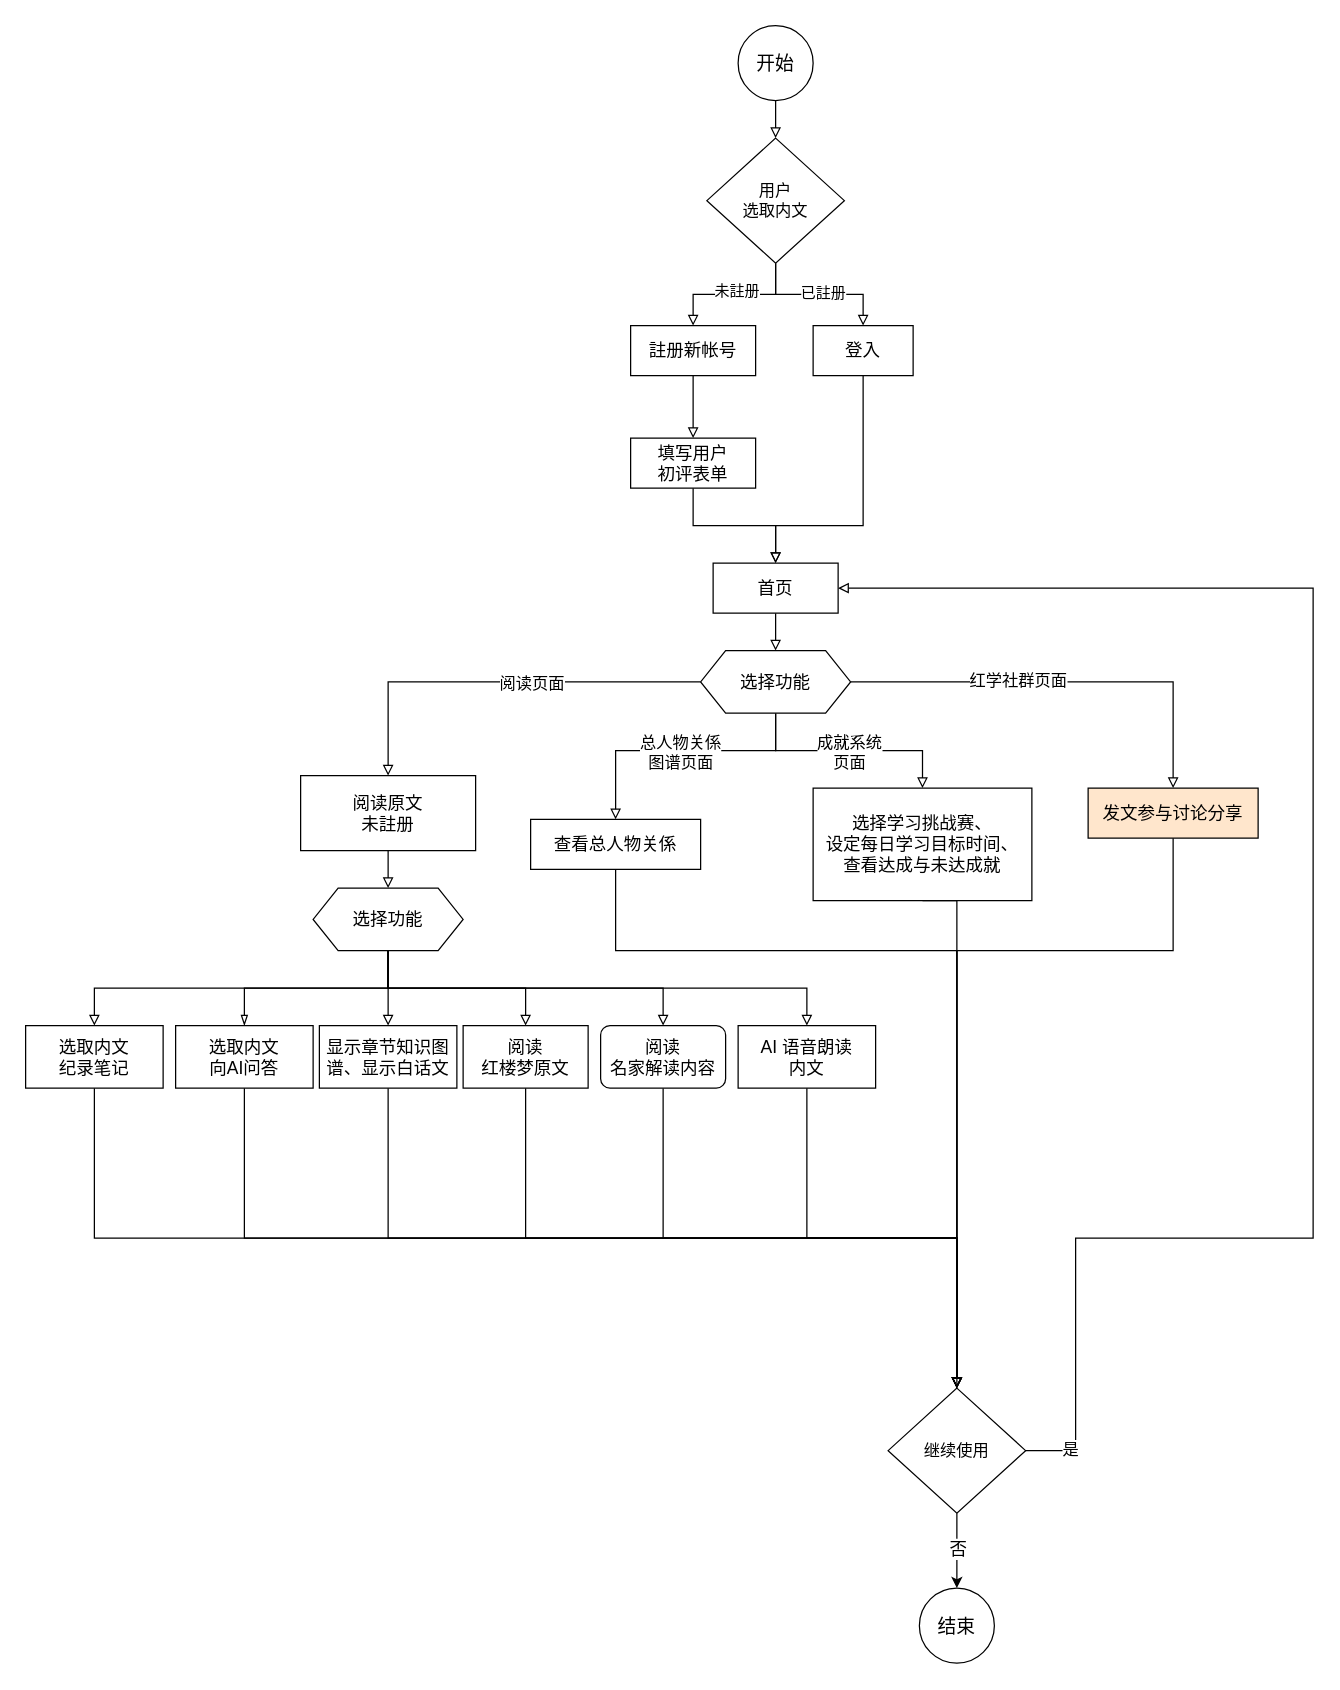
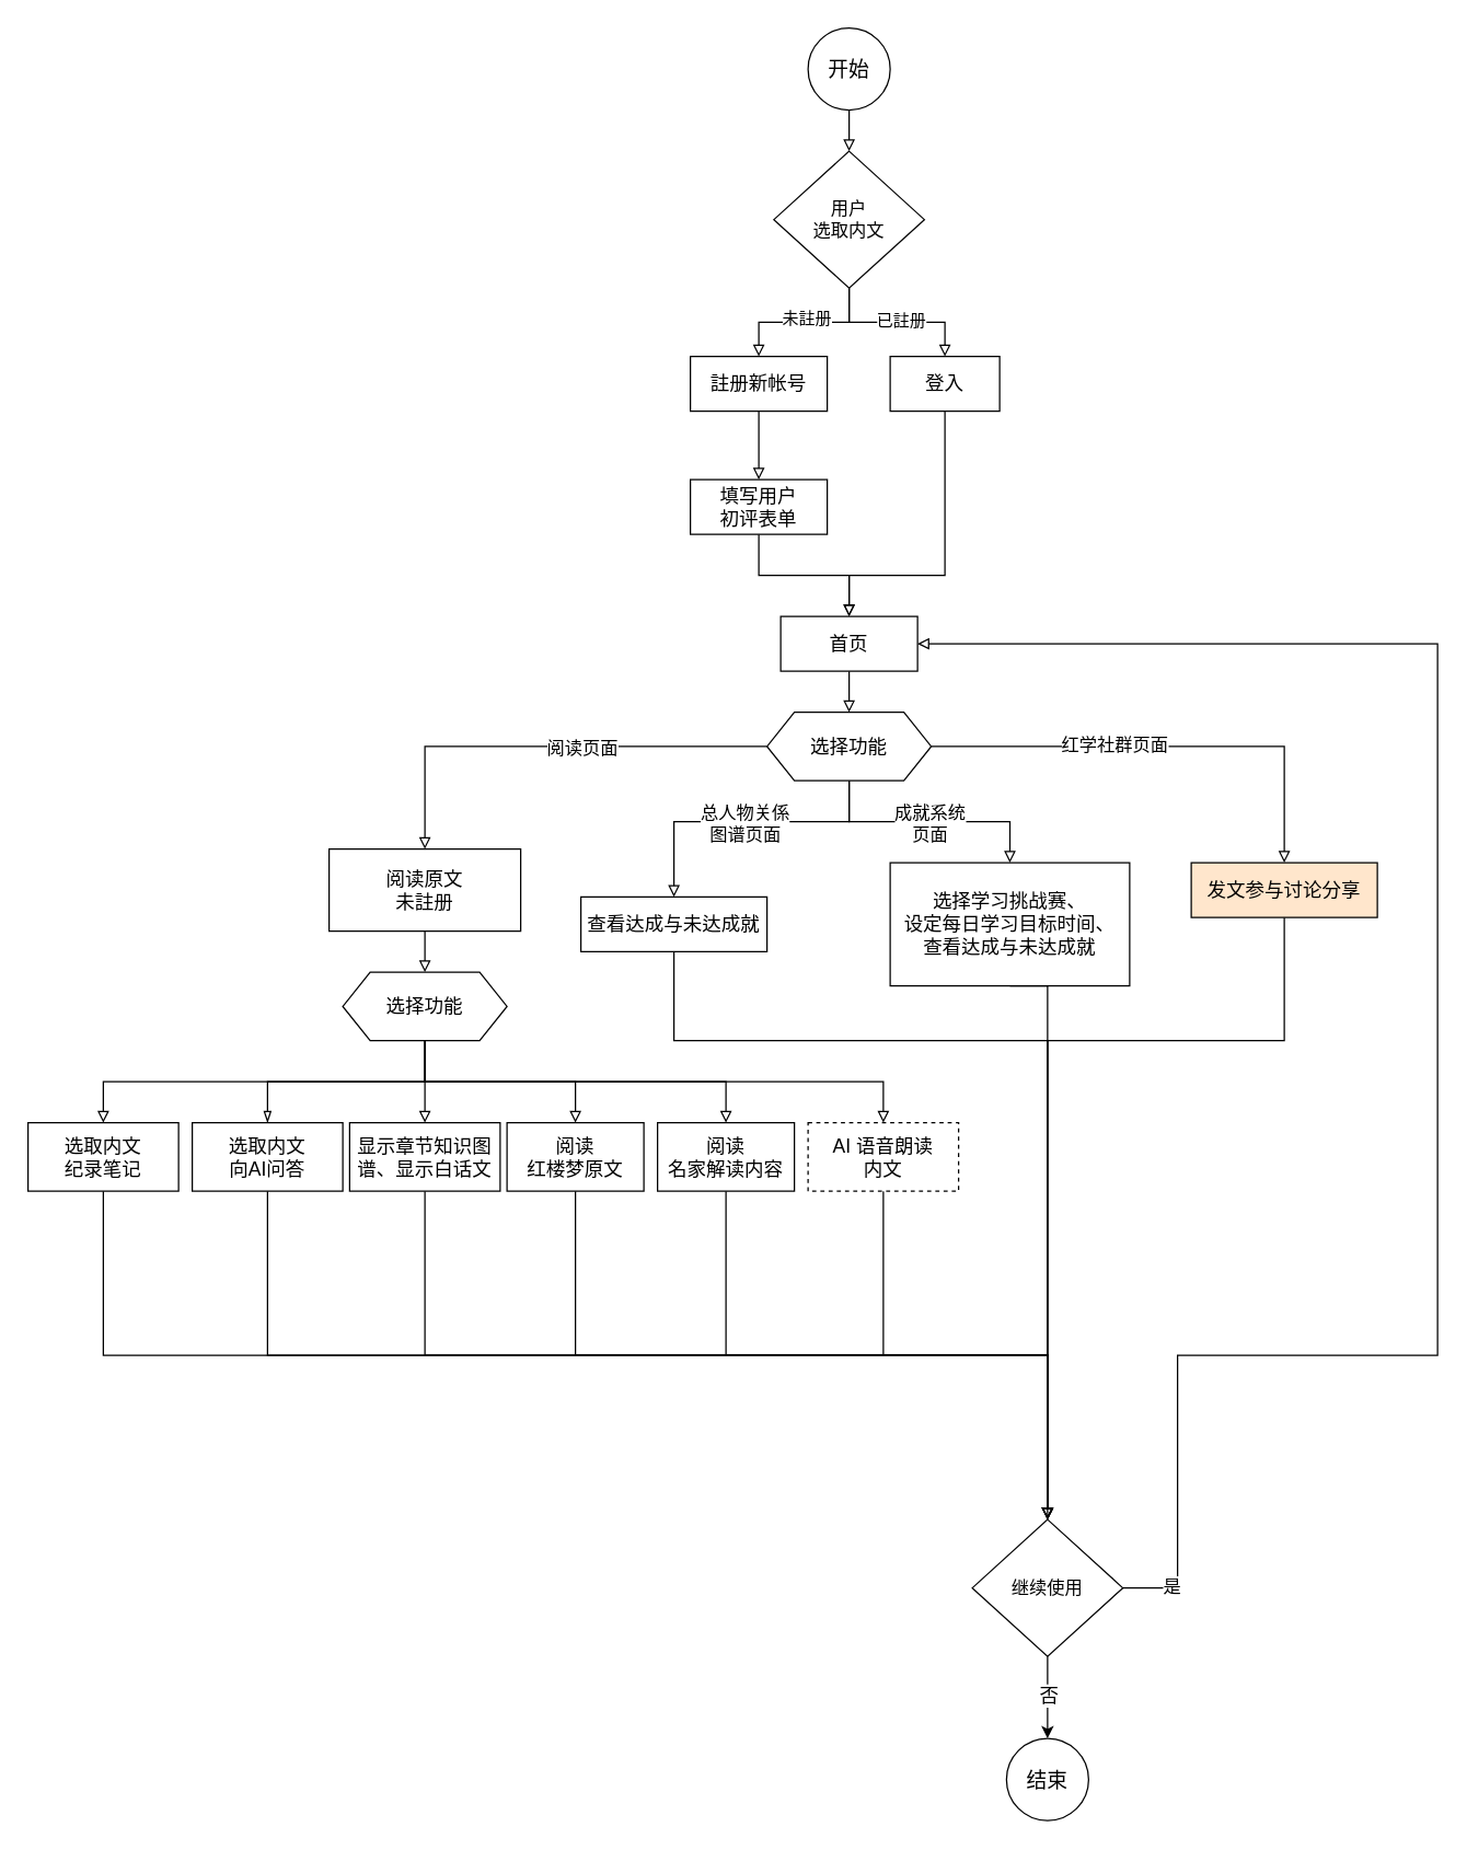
- <mxCell id="46" value="&lt;span style=&quot;font-size: 14px;&quot;&gt;查看总人物关係&lt;/span&gt;" style="rounded=0;whiteSpace=wrap;html=1;fontFamily=Helvetica;" parent="1" vertex="1"><mxGeometry x="424" y="655" width="136" height="40" as="geometry" /></mxCell>
+ <mxCell id="46" value="&lt;span style=&quot;font-size: 14px;&quot;&gt;查看达成与未达成就&lt;/span&gt;" style="rounded=0;whiteSpace=wrap;html=1;fontFamily=Helvetica;" parent="1" vertex="1"><mxGeometry x="424" y="655" width="136" height="40" as="geometry" /></mxCell>
- <mxCell id="42" value="&lt;span style=&quot;font-size: 14px;&quot;&gt;阅读&lt;br&gt;名家解读内容&lt;/span&gt;" style="whiteSpace=wrap;html=1;fontFamily=Helvetica;rounded=1;" parent="1" vertex="1"><mxGeometry x="480" y="820" width="100" height="50" as="geometry" /></mxCell>
+ <mxCell id="42" value="&lt;span style=&quot;font-size: 14px;&quot;&gt;阅读&lt;br&gt;名家解读内容&lt;/span&gt;" style="rounded=0;whiteSpace=wrap;html=1;fontFamily=Helvetica;" parent="1" vertex="1"><mxGeometry x="480" y="820" width="100" height="50" as="geometry" /></mxCell>
- <mxCell id="40" value="&lt;span style=&quot;font-size: 14px;&quot;&gt;AI 语音朗读&lt;br&gt;内文&lt;/span&gt;" style="rounded=0;whiteSpace=wrap;html=1;fontFamily=Helvetica;" parent="1" vertex="1"><mxGeometry x="590" y="820" width="110" height="50" as="geometry" /></mxCell>
+ <mxCell id="40" value="&lt;span style=&quot;font-size: 14px;&quot;&gt;AI 语音朗读&lt;br&gt;内文&lt;/span&gt;" style="rounded=0;whiteSpace=wrap;html=1;fontFamily=Helvetica;dashed=1;" parent="1" vertex="1"><mxGeometry x="590" y="820" width="110" height="50" as="geometry" /></mxCell>
